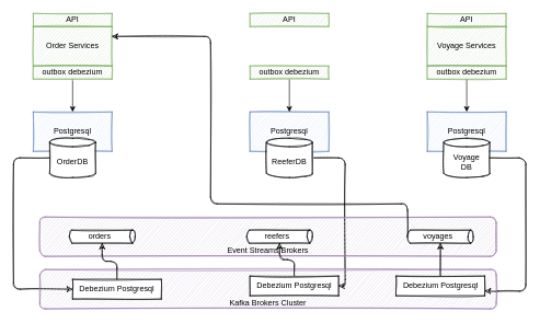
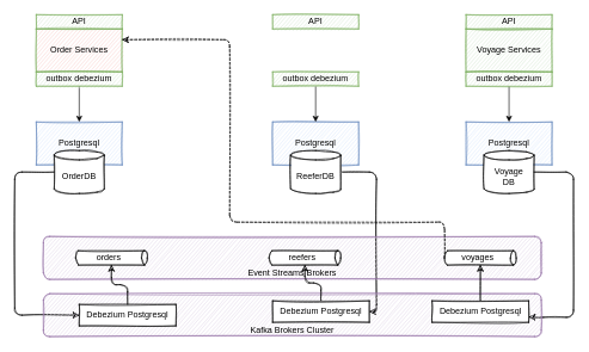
- <mxCell id="2" value="Order Services" style="rounded=0;whiteSpace=wrap;html=1;sketch=1;fillColor=#d5e8d4;strokeColor=#82b366;" vertex="1" parent="1"><mxGeometry x="50" y="40" width="120" height="60" as="geometry" /></mxCell>
+ <mxCell id="2" value="Order Services" style="rounded=0;whiteSpace=wrap;html=1;sketch=1;fillColor=#f8cecc;strokeColor=#82b366;" vertex="1" parent="1"><mxGeometry x="50" y="40" width="120" height="60" as="geometry" /></mxCell>
- <mxCell id="24" style="edgeStyle=orthogonalEdgeStyle;sketch=1;html=1;exitX=0.5;exitY=1;exitDx=0;exitDy=0;exitPerimeter=0;entryX=1;entryY=0.25;entryDx=0;entryDy=0;" edge="1" parent="1" source="25" target="2"><mxGeometry relative="1" as="geometry"><mxPoint x="170" y="70" as="targetPoint" /><Array as="points"><mxPoint x="620" y="310" /><mxPoint x="320" y="310" /><mxPoint x="320" y="55" /></Array></mxGeometry></mxCell>
+ <mxCell id="24" style="edgeStyle=orthogonalEdgeStyle;sketch=1;html=1;exitX=0.5;exitY=1;exitDx=0;exitDy=0;exitPerimeter=0;entryX=1;entryY=0.25;entryDx=0;entryDy=0;dashed=1;" edge="1" parent="1" source="25" target="2"><mxGeometry relative="1" as="geometry"><mxPoint x="170" y="70" as="targetPoint" /><Array as="points"><mxPoint x="620" y="310" /><mxPoint x="320" y="310" /><mxPoint x="320" y="55" /></Array></mxGeometry></mxCell>
